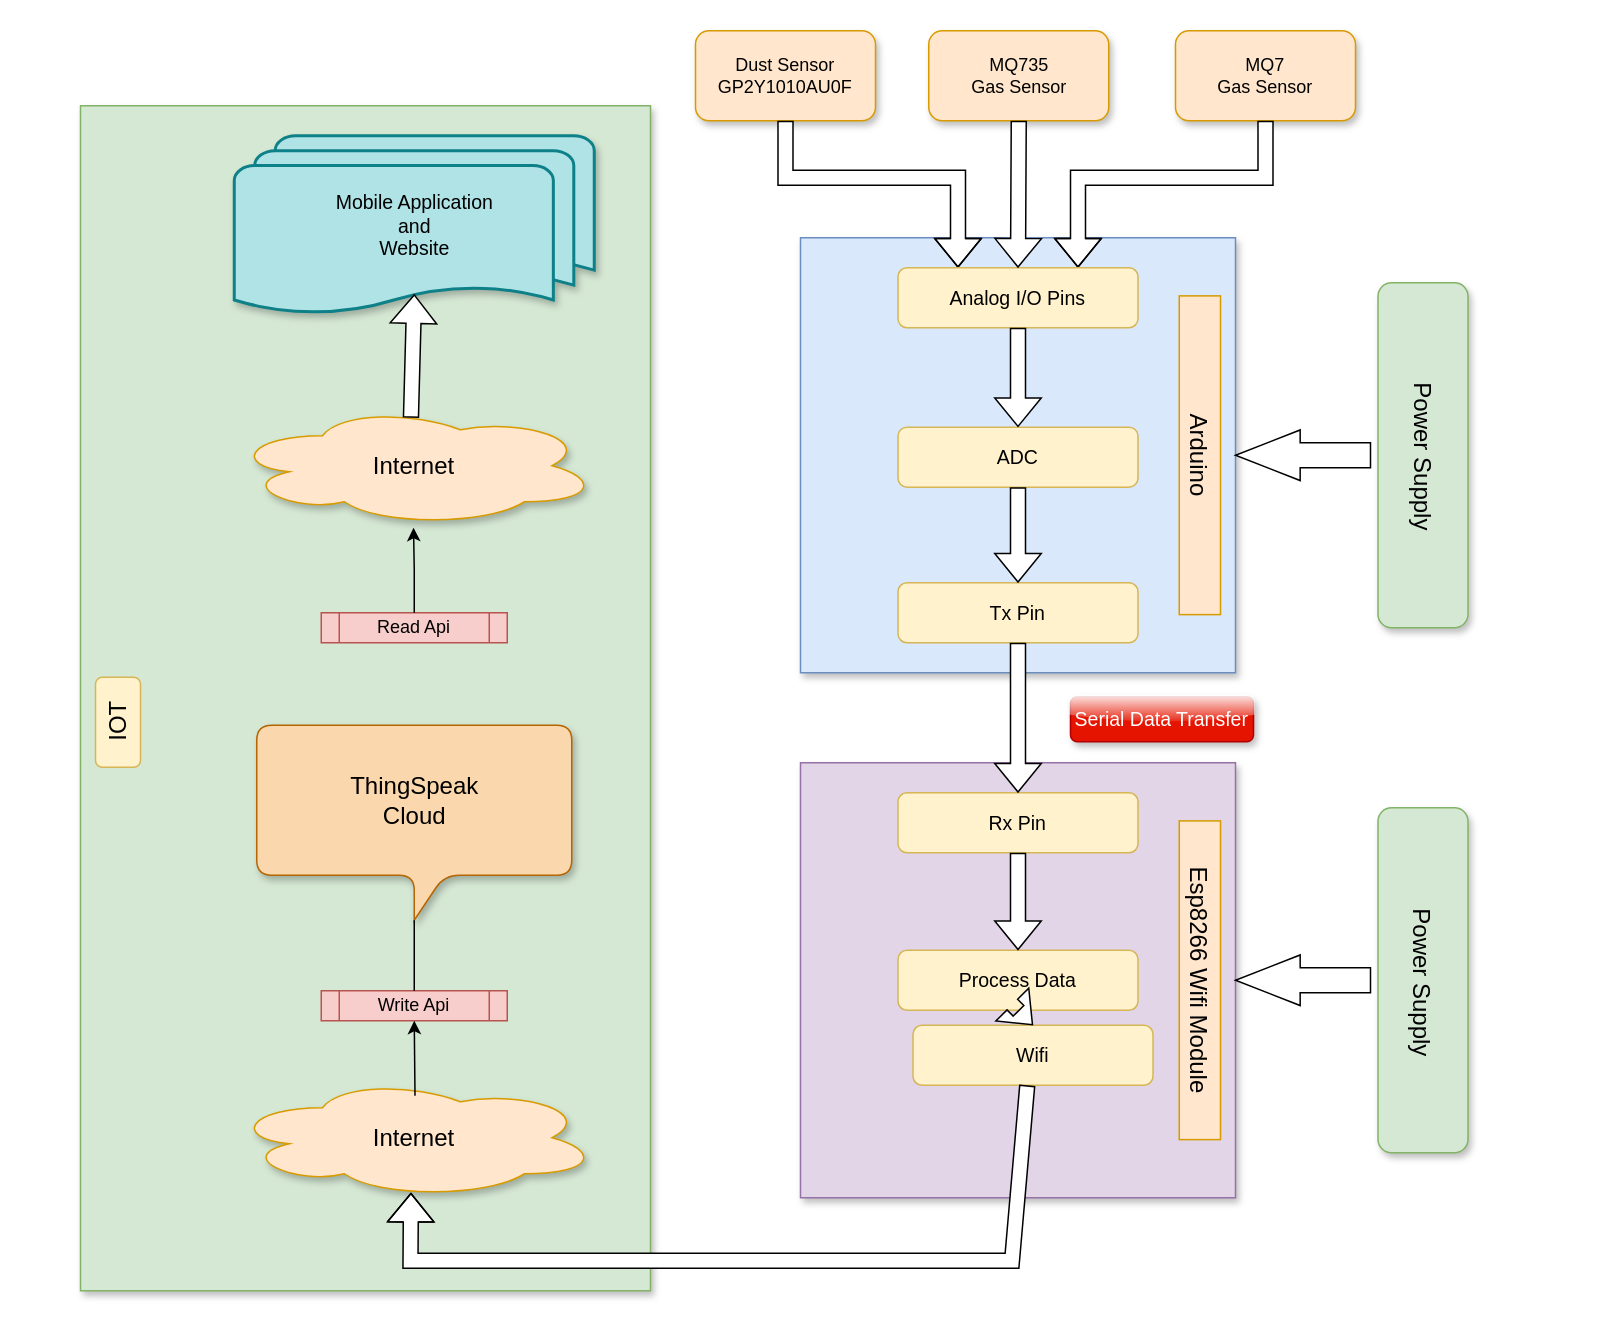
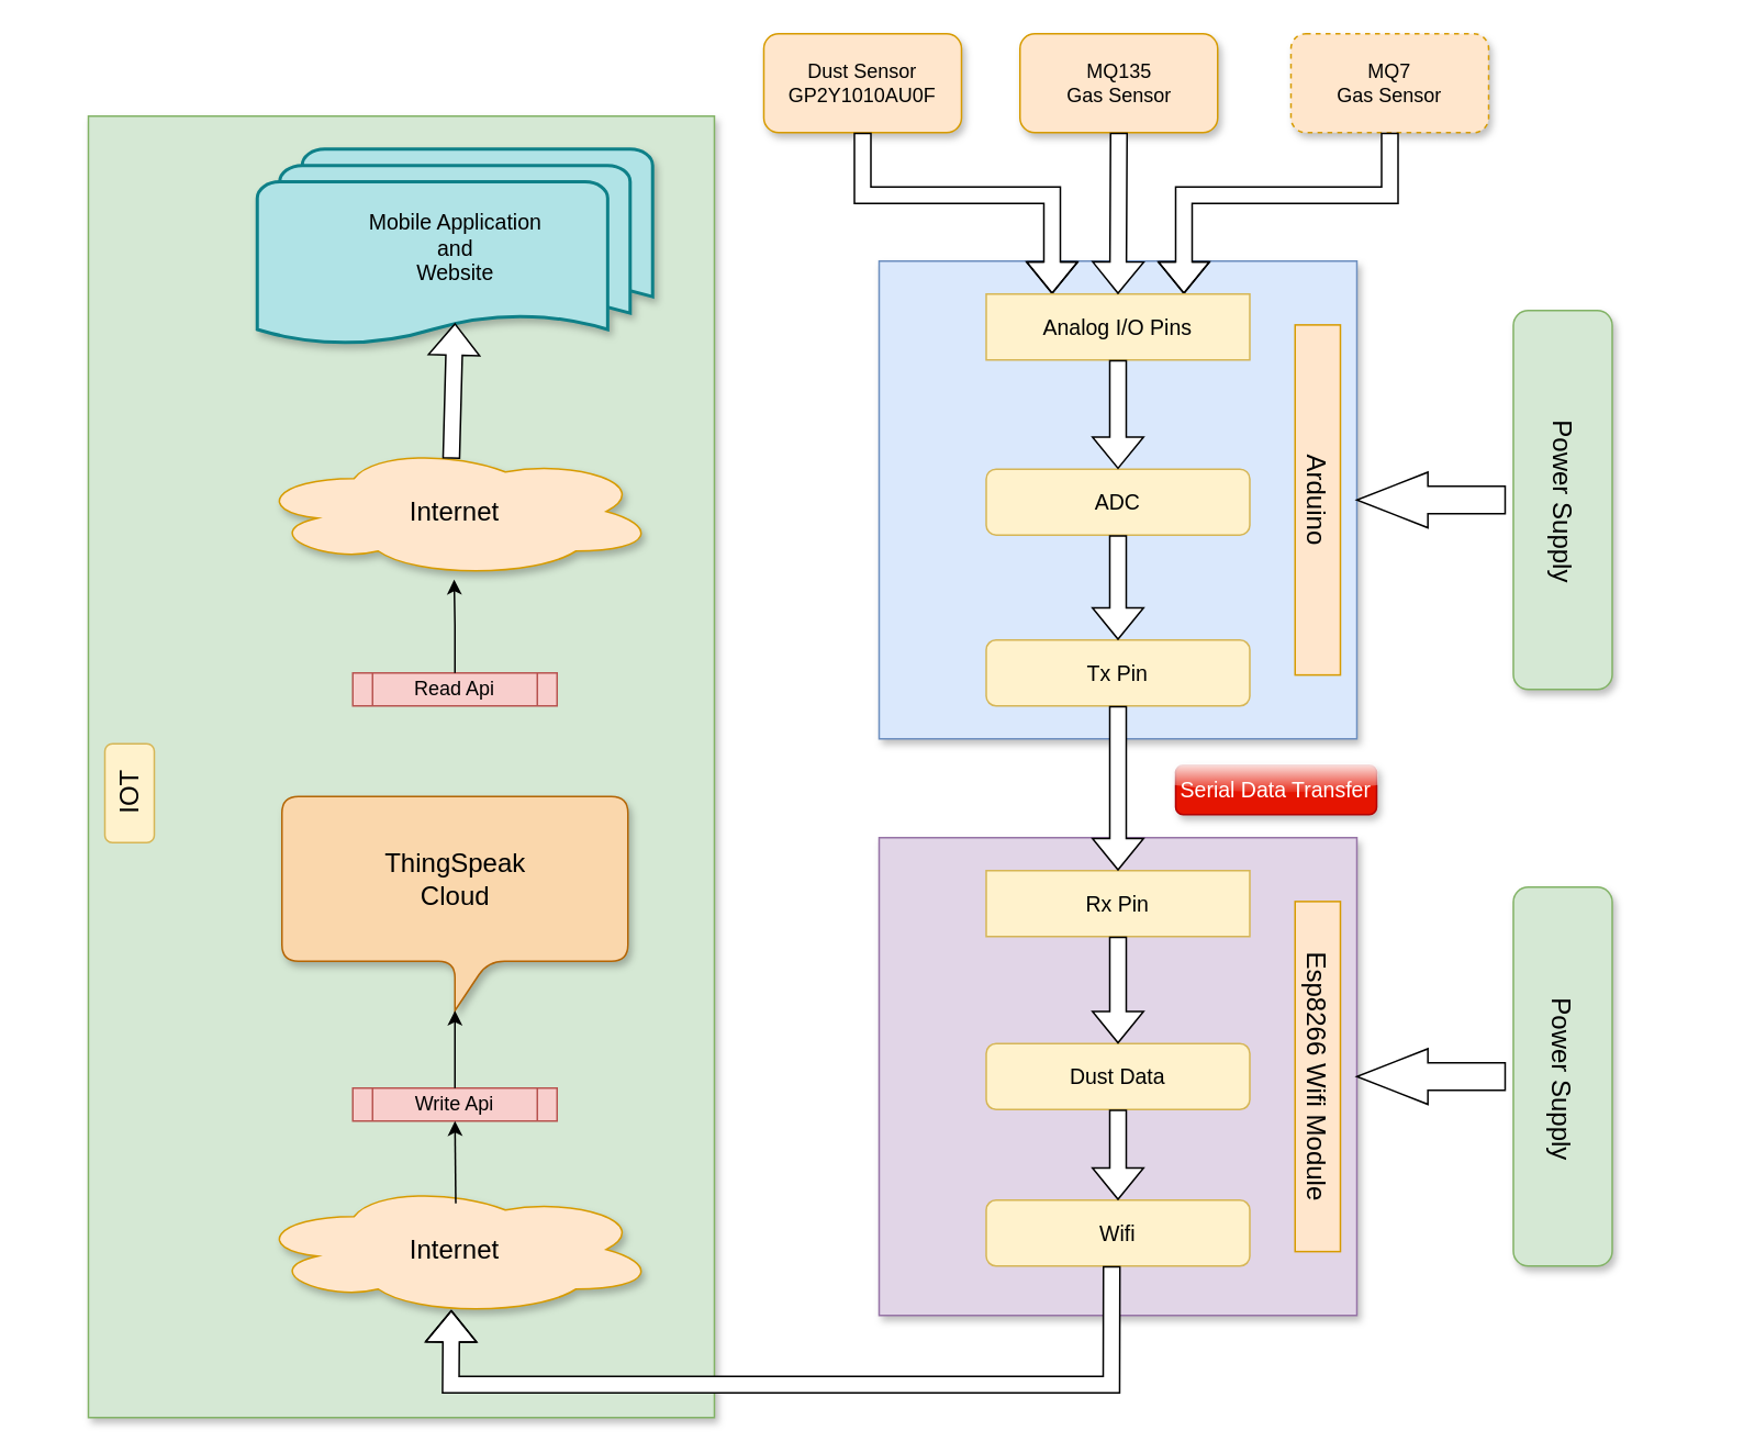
- <mxCell id="4" value="MQ735&lt;br&gt;Gas Sensor" style="rounded=1;whiteSpace=wrap;html=1;fillColor=#ffe6cc;strokeColor=#d79b00;shadow=1;" vertex="1" parent="1"><mxGeometry x="618.5" y="20" width="120" height="60" as="geometry" /></mxCell>
+ <mxCell id="4" value="MQ135&lt;br&gt;Gas Sensor" style="rounded=1;whiteSpace=wrap;html=1;fillColor=#ffe6cc;strokeColor=#d79b00;shadow=1;" vertex="1" parent="1"><mxGeometry x="618.5" y="20" width="120" height="60" as="geometry" /></mxCell>
- <mxCell id="5" value="MQ7&lt;br&gt;Gas Sensor" style="rounded=1;whiteSpace=wrap;html=1;fillColor=#ffe6cc;strokeColor=#d79b00;shadow=1;" vertex="1" parent="1"><mxGeometry x="783" y="20" width="120" height="60" as="geometry" /></mxCell>
+ <mxCell id="5" value="MQ7&lt;br&gt;Gas Sensor" style="rounded=1;whiteSpace=wrap;html=1;fillColor=#ffe6cc;strokeColor=#d79b00;shadow=1;dashed=1;" vertex="1" parent="1"><mxGeometry x="783" y="20" width="120" height="60" as="geometry" /></mxCell>
- <mxCell id="13" value="&lt;font style=&quot;font-size: 13px;&quot;&gt;Analog I/O Pins&lt;/font&gt;" style="rounded=1;whiteSpace=wrap;html=1;fillColor=#fff2cc;strokeColor=#d6b656;" vertex="1" parent="1"><mxGeometry x="598" y="178" width="160" height="40" as="geometry" /></mxCell>
+ <mxCell id="13" value="&lt;font style=&quot;font-size: 13px;&quot;&gt;Analog I/O Pins&lt;/font&gt;" style="whiteSpace=wrap;html=1;fillColor=#fff2cc;strokeColor=#d6b656;rounded=0;" vertex="1" parent="1"><mxGeometry x="598" y="178" width="160" height="40" as="geometry" /></mxCell>
- <mxCell id="25" value="&lt;font style=&quot;font-size: 13px;&quot;&gt;Rx Pin&lt;/font&gt;" style="rounded=1;whiteSpace=wrap;html=1;fillColor=#fff2cc;strokeColor=#d6b656;" vertex="1" parent="1"><mxGeometry x="598" y="528" width="160" height="40" as="geometry" /></mxCell>
+ <mxCell id="25" value="&lt;font style=&quot;font-size: 13px;&quot;&gt;Rx Pin&lt;/font&gt;" style="whiteSpace=wrap;html=1;fillColor=#fff2cc;strokeColor=#d6b656;rounded=0;" vertex="1" parent="1"><mxGeometry x="598" y="528" width="160" height="40" as="geometry" /></mxCell>
- <mxCell id="39" style="edgeStyle=orthogonalEdgeStyle;rounded=0;orthogonalLoop=1;jettySize=auto;html=1;exitX=0.5;exitY=0;exitDx=0;exitDy=0;entryX=0;entryY=0;entryDx=105;entryDy=130;entryPerimeter=0;endArrow=none;" edge="1" parent="1" source="33" target="34"><mxGeometry relative="1" as="geometry" /></mxCell>
+ <mxCell id="39" style="edgeStyle=orthogonalEdgeStyle;rounded=0;orthogonalLoop=1;jettySize=auto;html=1;exitX=0.5;exitY=0;exitDx=0;exitDy=0;entryX=0;entryY=0;entryDx=105;entryDy=130;entryPerimeter=0;" edge="1" parent="1" source="33" target="34"><mxGeometry relative="1" as="geometry" /></mxCell>
- <mxCell id="27" value="&lt;span style=&quot;font-size: 13px;&quot;&gt;Process Data&lt;/span&gt;" style="rounded=1;whiteSpace=wrap;html=1;fillColor=#fff2cc;strokeColor=#d6b656;" vertex="1" parent="1"><mxGeometry x="598" y="633" width="160" height="40" as="geometry" /></mxCell>
+ <mxCell id="27" value="&lt;span style=&quot;font-size: 13px;&quot;&gt;Dust Data&lt;/span&gt;" style="rounded=1;whiteSpace=wrap;html=1;fillColor=#fff2cc;strokeColor=#d6b656;" vertex="1" parent="1"><mxGeometry x="598" y="633" width="160" height="40" as="geometry" /></mxCell>
- <mxCell id="28" value="&lt;span style=&quot;font-size: 13px;&quot;&gt;Wifi&lt;/span&gt;" style="rounded=1;whiteSpace=wrap;html=1;fillColor=#fff2cc;strokeColor=#d6b656;" vertex="1" parent="1"><mxGeometry x="608" y="683" width="160" height="40" as="geometry" /></mxCell>
+ <mxCell id="28" value="&lt;span style=&quot;font-size: 13px;&quot;&gt;Wifi&lt;/span&gt;" style="rounded=1;whiteSpace=wrap;html=1;fillColor=#fff2cc;strokeColor=#d6b656;" vertex="1" parent="1"><mxGeometry x="598" y="728" width="160" height="40" as="geometry" /></mxCell>
